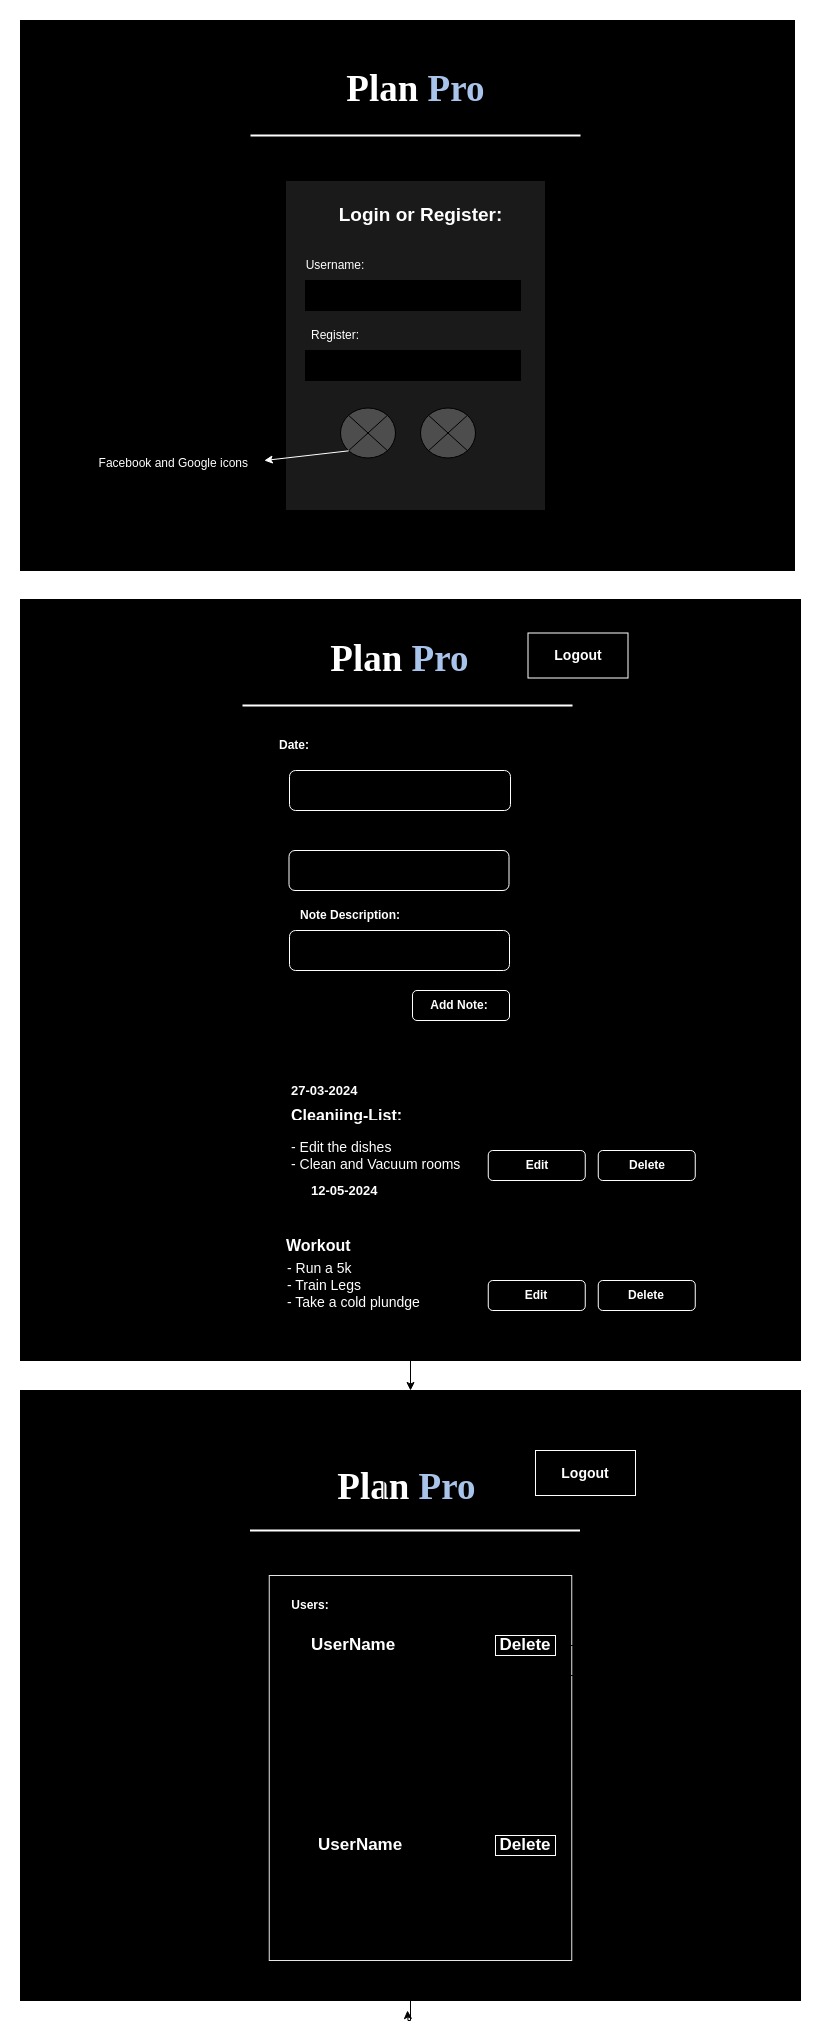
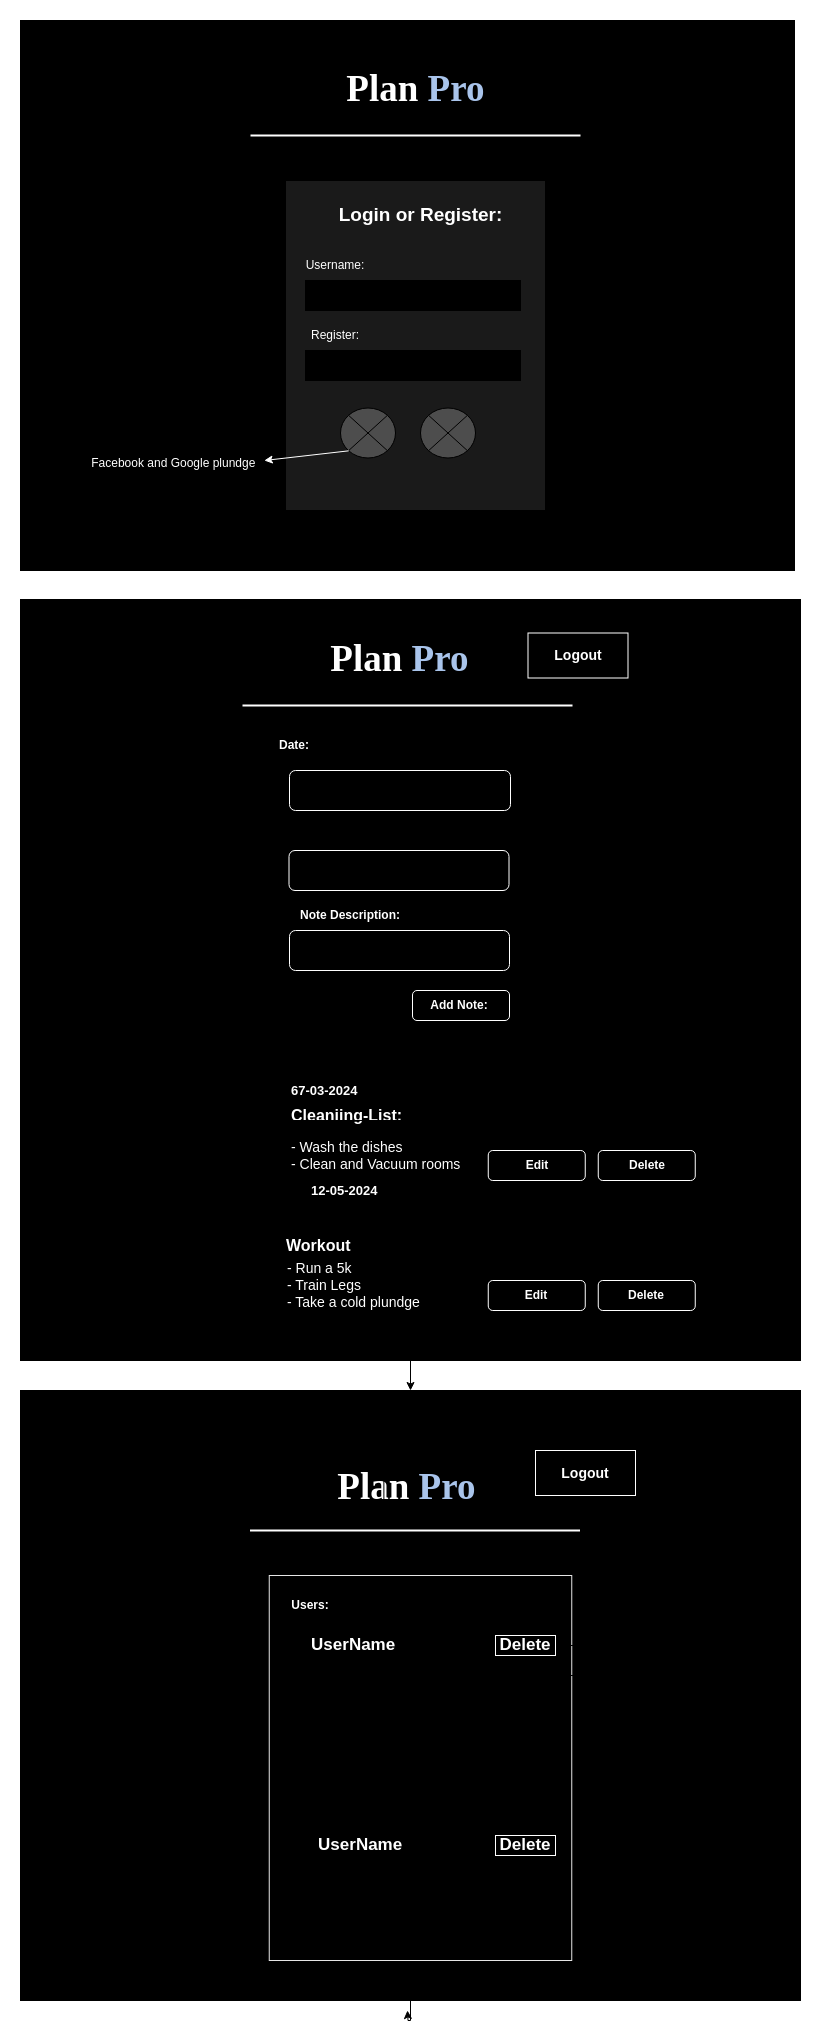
- <mxCell id="37" value="Facebook and Google icons&amp;nbsp;" style="text;html=1;strokeColor=none;fillColor=none;align=center;verticalAlign=middle;whiteSpace=wrap;rounded=0;fontColor=#FFFFFF;" parent="1" vertex="1"><mxGeometry x="80" y="422" width="190" height="82.5" as="geometry" /></mxCell>
+ <mxCell id="37" value="Facebook and Google plundge&amp;nbsp;" style="text;html=1;strokeColor=none;fillColor=none;align=center;verticalAlign=middle;whiteSpace=wrap;rounded=0;fontColor=#FFFFFF;" parent="1" vertex="1"><mxGeometry x="80" y="422" width="190" height="82.5" as="geometry" /></mxCell>
- <mxCell id="32" value="&lt;span style=&quot;font-size: 13px;&quot;&gt;27-03-2024&lt;/span&gt;" style="text;html=1;strokeColor=none;fillColor=none;align=left;verticalAlign=middle;whiteSpace=wrap;rounded=0;fontStyle=1;fontColor=#FFFFFF;" parent="1" vertex="1"><mxGeometry x="289" y="1080" width="133.75" height="20" as="geometry" /></mxCell>
+ <mxCell id="32" value="&lt;span style=&quot;font-size: 13px;&quot;&gt;67-03-2024&lt;/span&gt;" style="text;html=1;strokeColor=none;fillColor=none;align=left;verticalAlign=middle;whiteSpace=wrap;rounded=0;fontStyle=1;fontColor=#FFFFFF;" parent="1" vertex="1"><mxGeometry x="289" y="1080" width="133.75" height="20" as="geometry" /></mxCell>
- <mxCell id="29" value="&lt;span style=&quot;font-weight: 400; font-size: 14px;&quot;&gt;- Edit the dishes&amp;nbsp;&lt;br style=&quot;font-size: 14px;&quot;&gt;- Clean and Vacuum rooms&lt;br style=&quot;font-size: 14px;&quot;&gt;&lt;/span&gt;" style="text;html=1;strokeColor=none;fillColor=none;align=left;verticalAlign=middle;whiteSpace=wrap;rounded=0;fontStyle=1;fontColor=#FFFFFF;fontSize=14;" parent="1" vertex="1"><mxGeometry x="289" y="1140" width="251" height="30" as="geometry" /></mxCell>
+ <mxCell id="29" value="&lt;span style=&quot;font-weight: 400; font-size: 14px;&quot;&gt;- Wash the dishes&amp;nbsp;&lt;br style=&quot;font-size: 14px;&quot;&gt;- Clean and Vacuum rooms&lt;br style=&quot;font-size: 14px;&quot;&gt;&lt;/span&gt;" style="text;html=1;strokeColor=none;fillColor=none;align=left;verticalAlign=middle;whiteSpace=wrap;rounded=0;fontStyle=1;fontColor=#FFFFFF;fontSize=14;" parent="1" vertex="1"><mxGeometry x="289" y="1140" width="251" height="30" as="geometry" /></mxCell>
